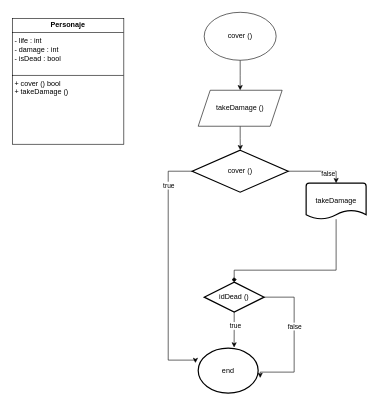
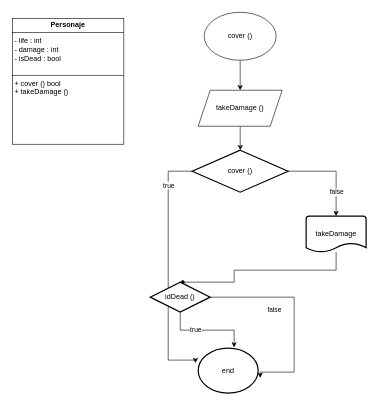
- <mxCell id="13" value="takeDamage" style="strokeWidth=2;html=1;shape=mxgraph.flowchart.document2;whiteSpace=wrap;size=0.25;" vertex="1" parent="1"><mxGeometry x="510" y="305" width="100" height="60" as="geometry" /></mxCell>
+ <mxCell id="13" value="takeDamage" style="strokeWidth=2;html=1;shape=mxgraph.flowchart.document2;whiteSpace=wrap;size=0.25;" vertex="1" parent="1"><mxGeometry x="510" y="360" width="100" height="60" as="geometry" /></mxCell>
- <mxCell id="16" value="&lt;div&gt;idDead ()&lt;/div&gt;" style="strokeWidth=2;html=1;shape=mxgraph.flowchart.decision;whiteSpace=wrap;" vertex="1" parent="1"><mxGeometry x="340" y="470" width="100" height="50" as="geometry" /></mxCell>
+ <mxCell id="16" value="&lt;div&gt;idDead ()&lt;/div&gt;" style="strokeWidth=2;html=1;shape=mxgraph.flowchart.decision;whiteSpace=wrap;" vertex="1" parent="1"><mxGeometry x="250" y="470" width="100" height="50" as="geometry" /></mxCell>
